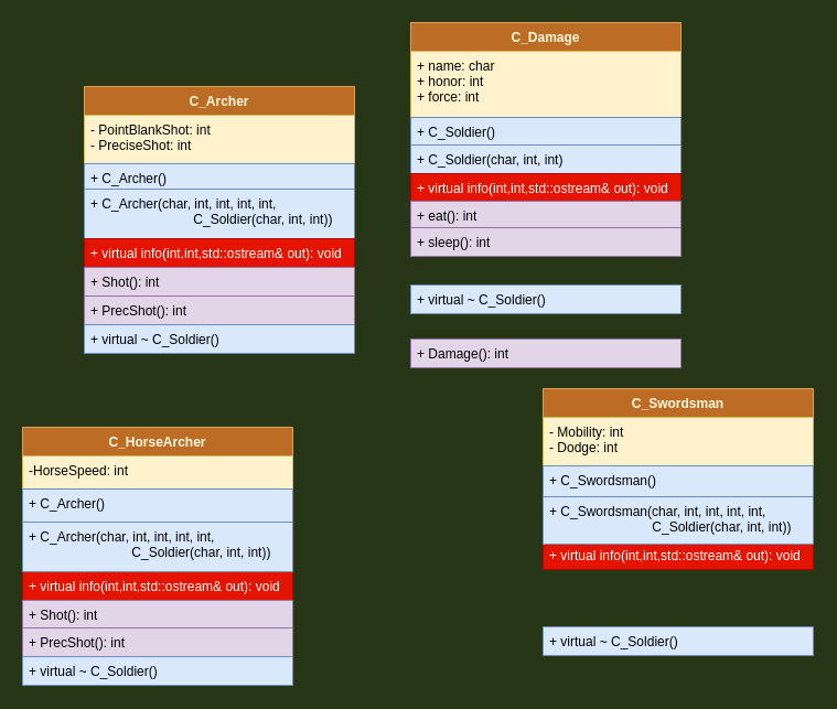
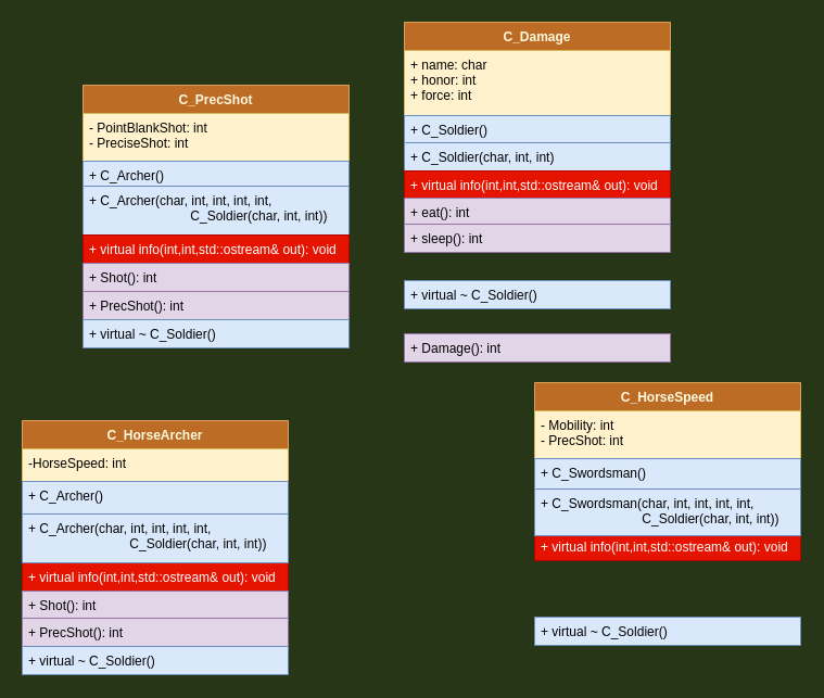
- <mxCell id="11" value="C_Archer" style="swimlane;fontStyle=1;align=center;verticalAlign=top;childLayout=stackLayout;horizontal=1;startSize=26;horizontalStack=0;resizeParent=1;resizeParentMax=0;resizeLast=0;collapsible=1;marginBottom=0;fillColor=#BC6C25;strokeColor=#DDA15E;fontColor=#FEFAE0;" vertex="1" parent="1"><mxGeometry x="76" y="78" width="245" height="138" as="geometry" /></mxCell>
+ <mxCell id="11" value="C_PrecShot" style="swimlane;fontStyle=1;align=center;verticalAlign=top;childLayout=stackLayout;horizontal=1;startSize=26;horizontalStack=0;resizeParent=1;resizeParentMax=0;resizeLast=0;collapsible=1;marginBottom=0;fillColor=#BC6C25;strokeColor=#DDA15E;fontColor=#FEFAE0;" vertex="1" parent="1"><mxGeometry x="76" y="78" width="245" height="138" as="geometry" /></mxCell>
- <mxCell id="19" value="C_Swordsman" style="swimlane;fontStyle=1;align=center;verticalAlign=top;childLayout=stackLayout;horizontal=1;startSize=26;horizontalStack=0;resizeParent=1;resizeParentMax=0;resizeLast=0;collapsible=1;marginBottom=0;fillColor=#BC6C25;strokeColor=#DDA15E;fontColor=#FEFAE0;" vertex="1" parent="1"><mxGeometry x="492" y="352" width="245" height="100" as="geometry" /></mxCell>
+ <mxCell id="19" value="C_HorseSpeed" style="swimlane;fontStyle=1;align=center;verticalAlign=top;childLayout=stackLayout;horizontal=1;startSize=26;horizontalStack=0;resizeParent=1;resizeParentMax=0;resizeLast=0;collapsible=1;marginBottom=0;fillColor=#BC6C25;strokeColor=#DDA15E;fontColor=#FEFAE0;" vertex="1" parent="1"><mxGeometry x="492" y="352" width="245" height="100" as="geometry" /></mxCell>
- <mxCell id="20" value="- Mobility: int&#10;- Dodge: int" style="text;strokeColor=#d6b656;fillColor=#fff2cc;align=left;verticalAlign=top;spacingLeft=4;spacingRight=4;overflow=hidden;rotatable=0;points=[[0,0.5],[1,0.5]];portConstraint=eastwest;" vertex="1" parent="19"><mxGeometry y="26" width="245" height="44" as="geometry" /></mxCell>
+ <mxCell id="20" value="- Mobility: int&#10;- PrecShot: int" style="text;strokeColor=#d6b656;fillColor=#fff2cc;align=left;verticalAlign=top;spacingLeft=4;spacingRight=4;overflow=hidden;rotatable=0;points=[[0,0.5],[1,0.5]];portConstraint=eastwest;" vertex="1" parent="19"><mxGeometry y="26" width="245" height="44" as="geometry" /></mxCell>
